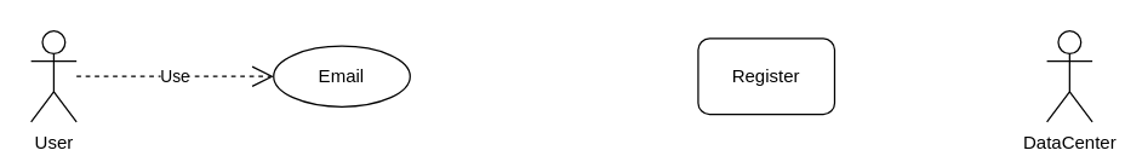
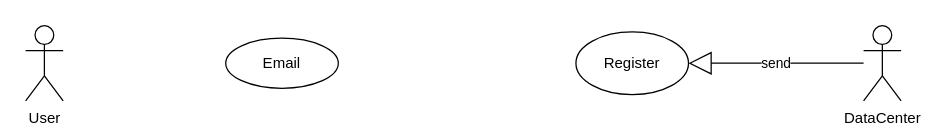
- <mxCell id="4" value="Use" style="endArrow=open;endSize=12;dashed=1;html=1;" edge="1" parent="1" source="2" target="3"><mxGeometry width="160" relative="1" as="geometry"><mxPoint x="400" y="190" as="sourcePoint" /><mxPoint x="560" y="190" as="targetPoint" /></mxGeometry></mxCell>
- <mxCell id="6" value="Register" style="whiteSpace=wrap;html=1;rounded=1;" vertex="1" parent="1"><mxGeometry x="460" y="25" width="90" height="50" as="geometry" /></mxCell>
+ <mxCell id="6" value="Register" style="ellipse;whiteSpace=wrap;html=1;" vertex="1" parent="1"><mxGeometry x="460" y="25" width="90" height="50" as="geometry" /></mxCell>
+ <mxCell id="7" value="send" style="endArrow=block;endSize=16;endFill=0;html=1;" edge="1" parent="1" source="5" target="6"><mxGeometry width="160" relative="1" as="geometry"><mxPoint x="400" y="190" as="sourcePoint" /><mxPoint x="560" y="190" as="targetPoint" /></mxGeometry></mxCell>
